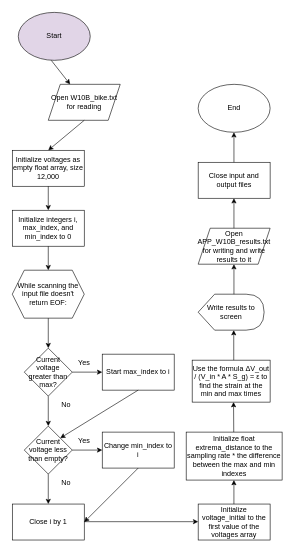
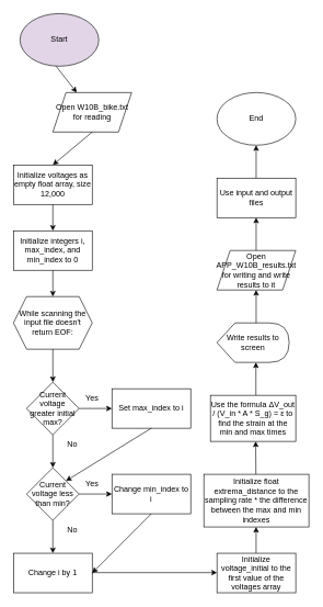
- <mxCell id="36" value="Close input and output files" style="rounded=0;whiteSpace=wrap;html=1;" vertex="1" parent="1"><mxGeometry x="330" y="270" width="120" height="60" as="geometry" /></mxCell>
+ <mxCell id="36" value="Use input and output files" style="rounded=0;whiteSpace=wrap;html=1;" vertex="1" parent="1"><mxGeometry x="330" y="270" width="120" height="60" as="geometry" /></mxCell>
- <mxCell id="7" value="Current voltage greater than max?" style="rhombus;whiteSpace=wrap;html=1;" vertex="1" parent="1"><mxGeometry x="40" y="580" width="80" height="80" as="geometry" /></mxCell>
+ <mxCell id="7" value="Current voltage greater initial max?" style="rhombus;whiteSpace=wrap;html=1;" vertex="1" parent="1"><mxGeometry x="40" y="580" width="80" height="80" as="geometry" /></mxCell>
- <mxCell id="21" value="Start max_index to i" style="rounded=0;whiteSpace=wrap;html=1;" vertex="1" parent="1"><mxGeometry x="170" y="590" width="120" height="60" as="geometry" /></mxCell>
+ <mxCell id="21" value="Set max_index to i" style="rounded=0;whiteSpace=wrap;html=1;" vertex="1" parent="1"><mxGeometry x="170" y="590" width="120" height="60" as="geometry" /></mxCell>
- <mxCell id="12" value="Current voltage less than empty?" style="rhombus;whiteSpace=wrap;html=1;" vertex="1" parent="1"><mxGeometry x="40" y="710" width="80" height="80" as="geometry" /></mxCell>
+ <mxCell id="12" value="Current voltage less than min?" style="rhombus;whiteSpace=wrap;html=1;" vertex="1" parent="1"><mxGeometry x="40" y="710" width="80" height="80" as="geometry" /></mxCell>
- <mxCell id="23" value="Close i by 1" style="rounded=0;whiteSpace=wrap;html=1;" vertex="1" parent="1"><mxGeometry x="20" y="840" width="120" height="60" as="geometry" /></mxCell>
+ <mxCell id="23" value="Change i by 1" style="rounded=0;whiteSpace=wrap;html=1;" vertex="1" parent="1"><mxGeometry x="20" y="840" width="120" height="60" as="geometry" /></mxCell>
